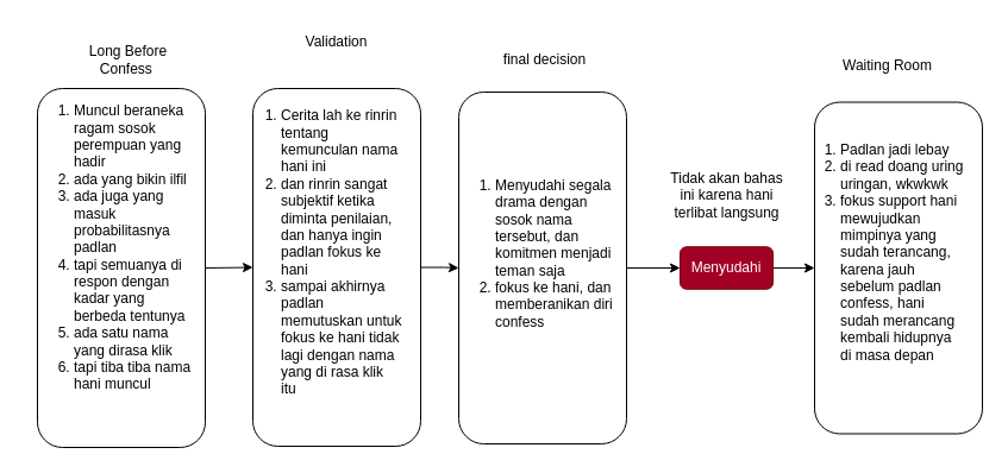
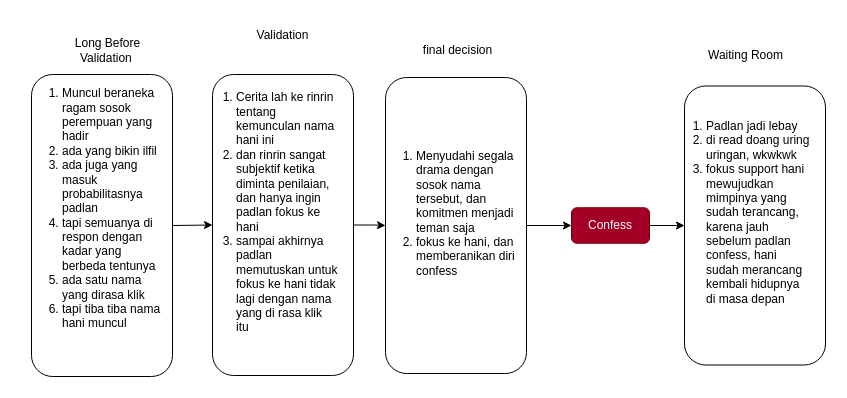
- <mxCell id="3" value="Long Before Confess&amp;nbsp;" style="text;html=1;align=center;verticalAlign=middle;whiteSpace=wrap;rounded=0;" vertex="1" parent="1"><mxGeometry x="58" y="35" width="99" height="30" as="geometry" /></mxCell>
+ <mxCell id="3" value="Long Before Validation&amp;nbsp;" style="text;html=1;align=center;verticalAlign=middle;whiteSpace=wrap;rounded=0;" vertex="1" parent="1"><mxGeometry x="58" y="35" width="99" height="30" as="geometry" /></mxCell>
- <mxCell id="18" value="Tidak akan bahas ini karena hani terlibat langsung" style="text;html=1;align=center;verticalAlign=middle;whiteSpace=wrap;rounded=0;" vertex="1" parent="1"><mxGeometry x="560.5" y="127" width="99" height="74" as="geometry" /></mxCell>
- <mxCell id="10" value="Menyudahi" style="rounded=1;whiteSpace=wrap;html=1;fillColor=#a20025;fontColor=#ffffff;strokeColor=#6F0000;" vertex="1" parent="1"><mxGeometry x="571" y="207.25" width="78" height="35.5" as="geometry" /></mxCell>
+ <mxCell id="10" value="Confess" style="rounded=1;whiteSpace=wrap;html=1;fillColor=#a20025;fontColor=#ffffff;strokeColor=#6F0000;" vertex="1" parent="1"><mxGeometry x="571" y="207.25" width="78" height="35.5" as="geometry" /></mxCell>
